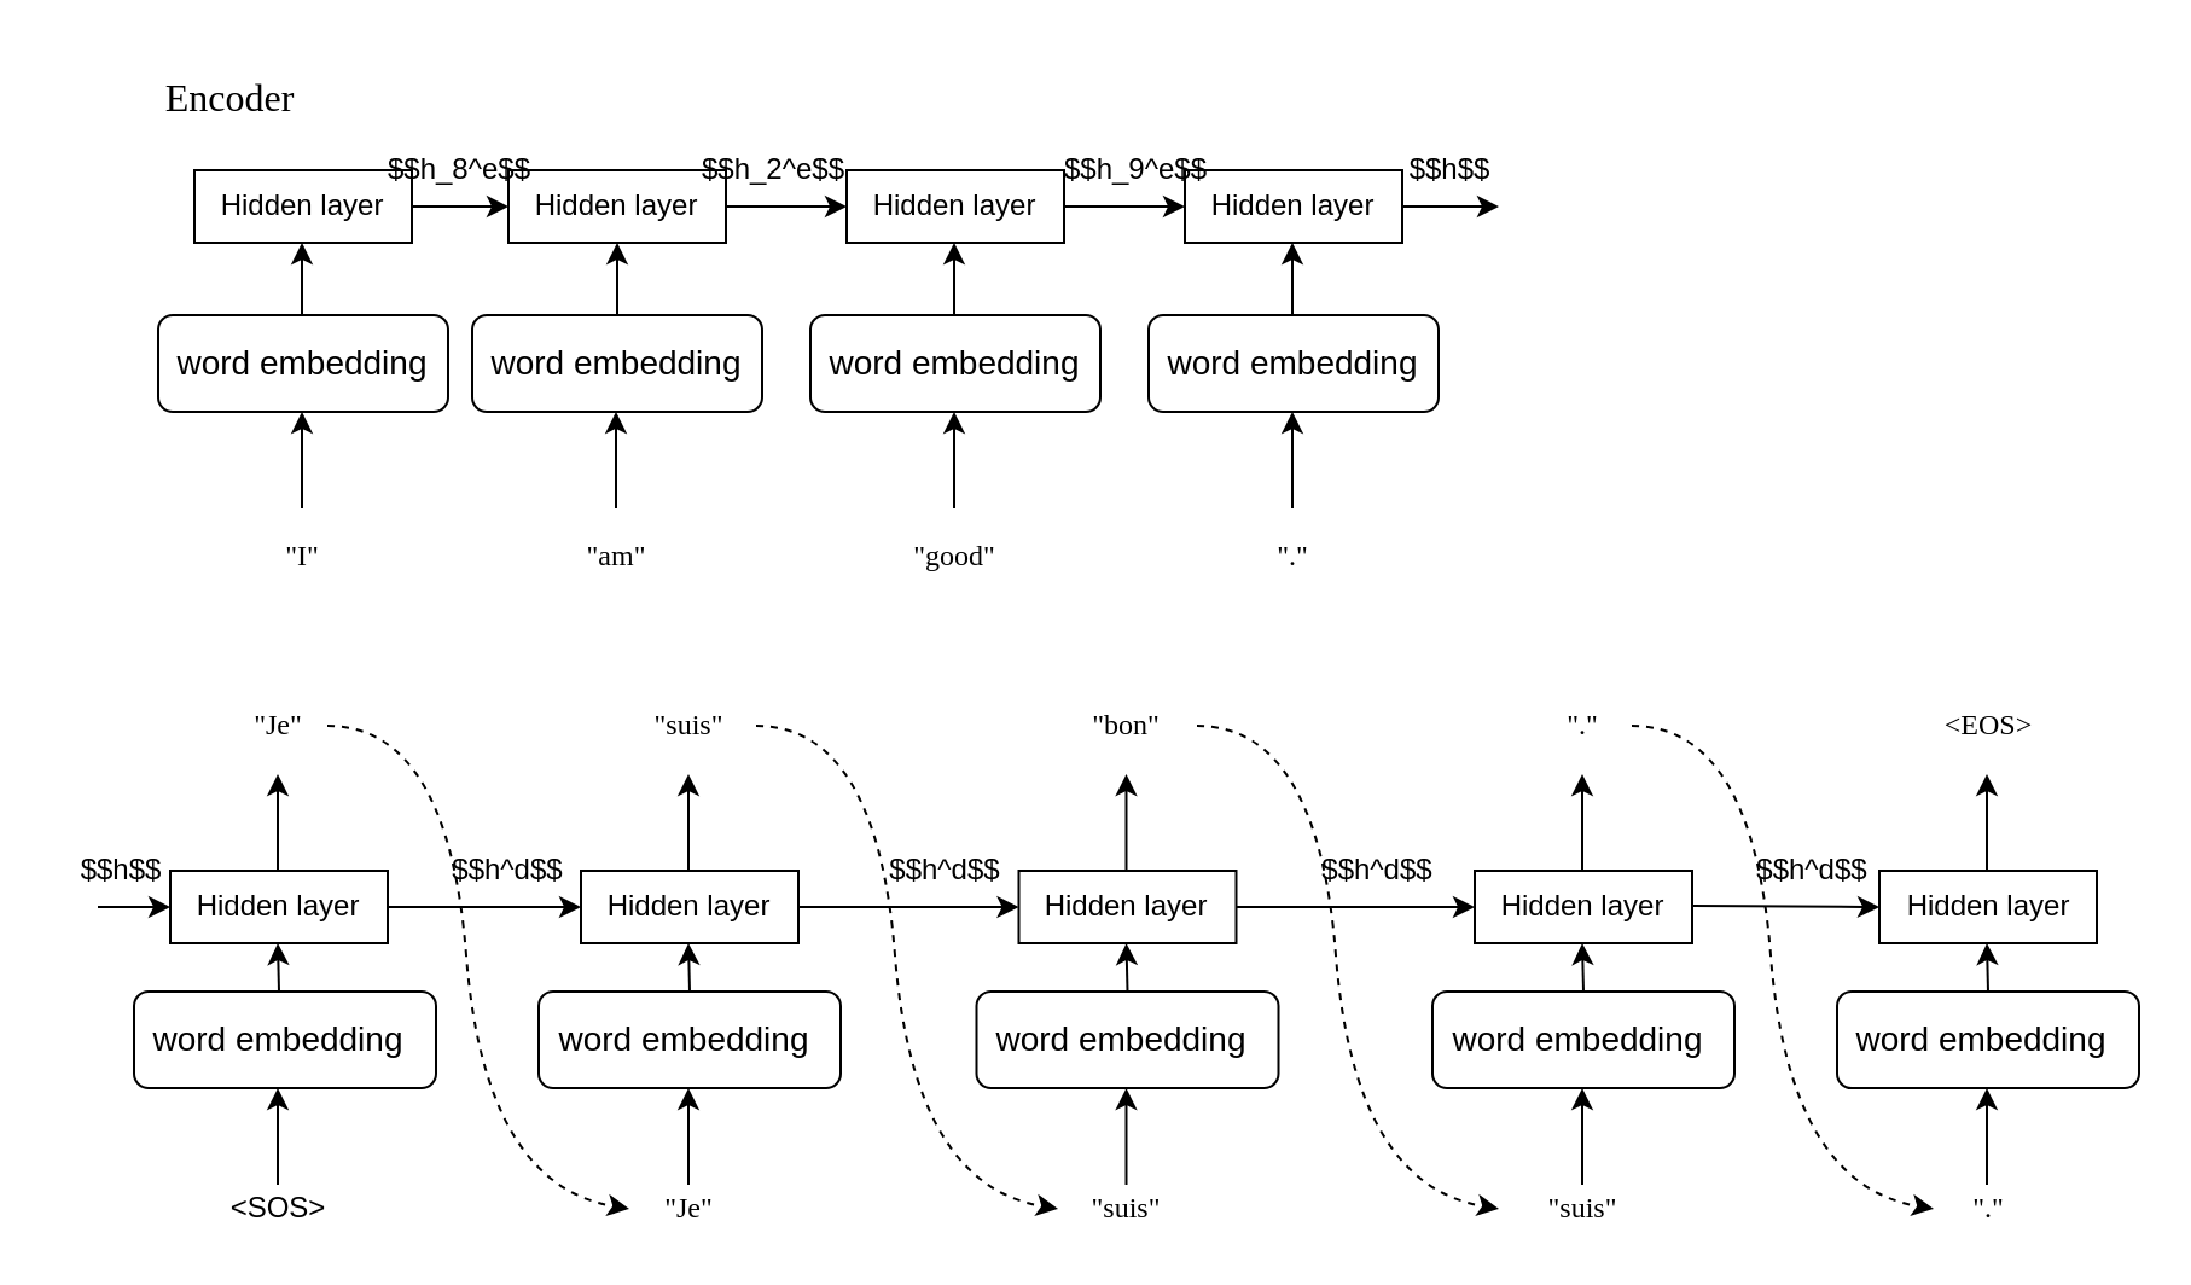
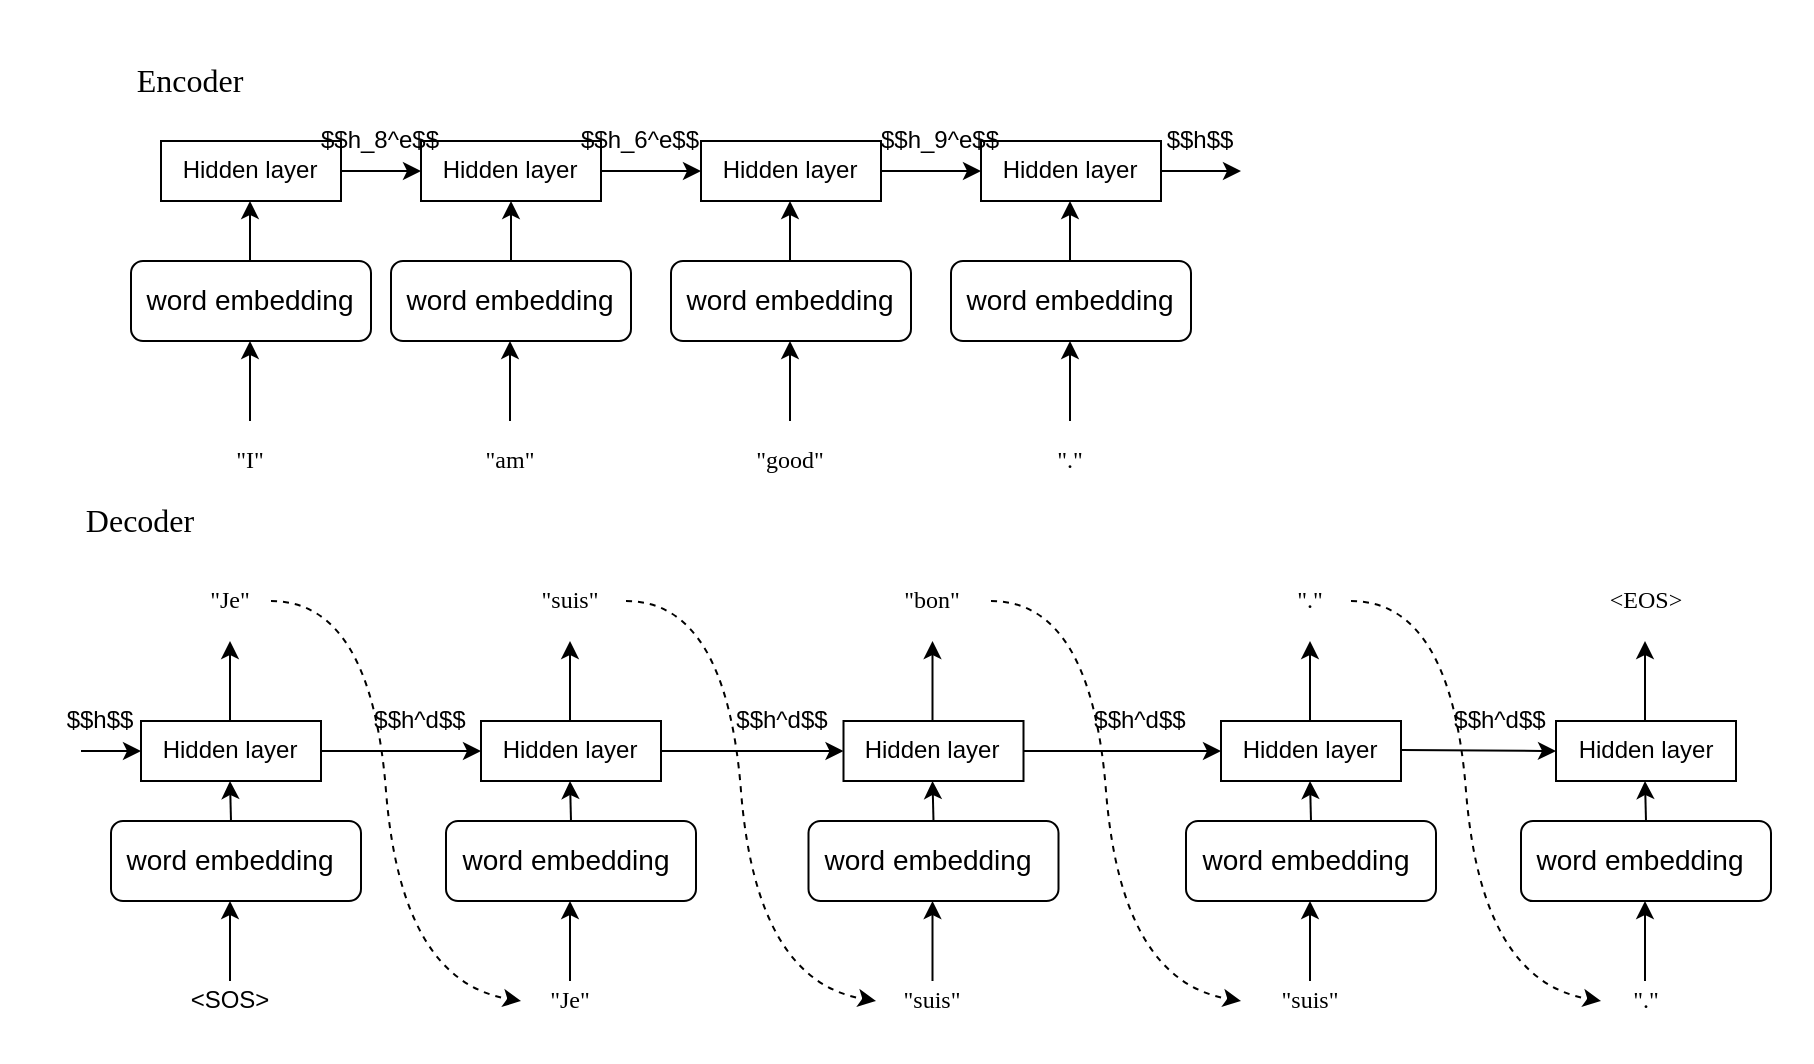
- <mxCell id="12" value="$$h_2^e$$" style="text;html=1;strokeColor=none;fillColor=none;align=center;verticalAlign=middle;whiteSpace=wrap;rounded=0;" vertex="1" parent="1"><mxGeometry x="300" y="60" width="40" height="20" as="geometry" /></mxCell>
+ <mxCell id="12" value="$$h_6^e$$" style="text;html=1;strokeColor=none;fillColor=none;align=center;verticalAlign=middle;whiteSpace=wrap;rounded=0;" vertex="1" parent="1"><mxGeometry x="300" y="60" width="40" height="20" as="geometry" /></mxCell>
+ <mxCell id="15" value="&lt;font style=&quot;font-size: 16px&quot; face=&quot;Times New Roman&quot;&gt;Decoder&lt;/font&gt;" style="text;html=1;strokeColor=none;fillColor=none;align=center;verticalAlign=middle;whiteSpace=wrap;rounded=0;" vertex="1" parent="1"><mxGeometry x="20" y="240" width="100" height="40" as="geometry" /></mxCell>
